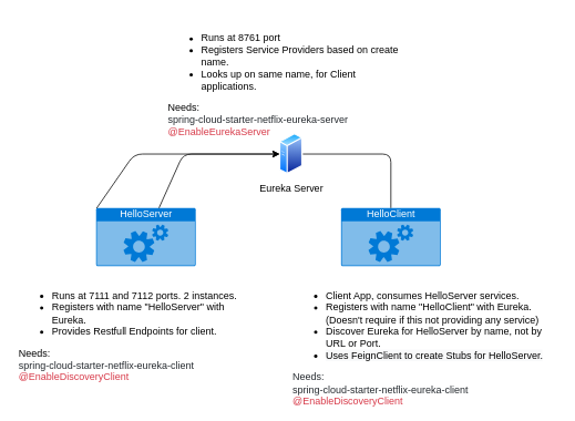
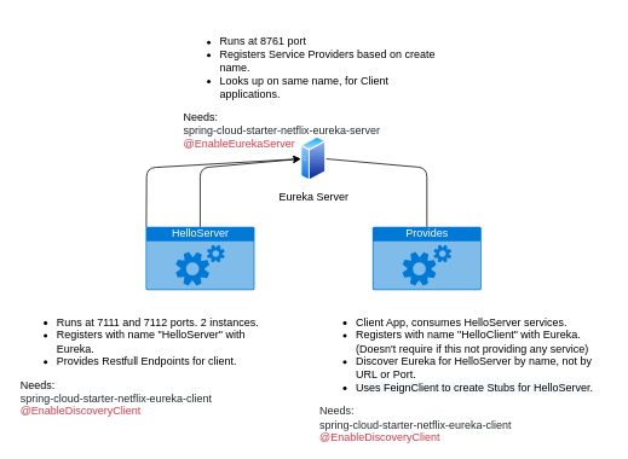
- <mxCell id="3" value="Eureka Server" style="aspect=fixed;perimeter=ellipsePerimeter;html=1;align=center;shadow=0;dashed=0;spacingTop=3;image;image=img/lib/active_directory/generic_server.svg;" vertex="1" parent="1"><mxGeometry x="336" y="160" width="28.0" height="50" as="geometry" /></mxCell>
+ <mxCell id="3" value="Eureka Server" style="aspect=fixed;perimeter=ellipsePerimeter;html=1;align=center;shadow=0;dashed=0;spacingTop=3;image;image=img/lib/active_directory/generic_server.svg;" vertex="1" parent="1"><mxGeometry x="331" y="150" width="28.0" height="50" as="geometry" /></mxCell>
- <mxCell id="4" value="HelloClient" style="html=1;strokeColor=none;fillColor=#0079D6;labelPosition=center;verticalLabelPosition=middle;verticalAlign=top;align=center;fontSize=12;outlineConnect=0;spacingTop=-6;fontColor=#FFFFFF;shape=mxgraph.sitemap.services;" vertex="1" parent="1"><mxGeometry x="410" y="250" width="120" height="70" as="geometry" /></mxCell>
+ <mxCell id="4" value="Provides" style="html=1;strokeColor=none;fillColor=#0079D6;labelPosition=center;verticalLabelPosition=middle;verticalAlign=top;align=center;fontSize=12;outlineConnect=0;spacingTop=-6;fontColor=#FFFFFF;shape=mxgraph.sitemap.services;" vertex="1" parent="1"><mxGeometry x="410" y="250" width="120" height="70" as="geometry" /></mxCell>
- <mxCell id="2" value="HelloServer" style="html=1;strokeColor=none;fillColor=#0079D6;labelPosition=center;verticalLabelPosition=middle;verticalAlign=top;align=center;fontSize=12;outlineConnect=0;spacingTop=-6;fontColor=#FFFFFF;shape=mxgraph.sitemap.services;" vertex="1" parent="1"><mxGeometry x="115" y="250" width="120" height="70" as="geometry" /></mxCell>
+ <mxCell id="2" value="HelloServer" style="html=1;strokeColor=none;fillColor=#0079D6;labelPosition=center;verticalLabelPosition=middle;verticalAlign=top;align=center;fontSize=12;outlineConnect=0;spacingTop=-6;fontColor=#FFFFFF;shape=mxgraph.sitemap.services;" vertex="1" parent="1"><mxGeometry x="160" y="250" width="120" height="70" as="geometry" /></mxCell>
